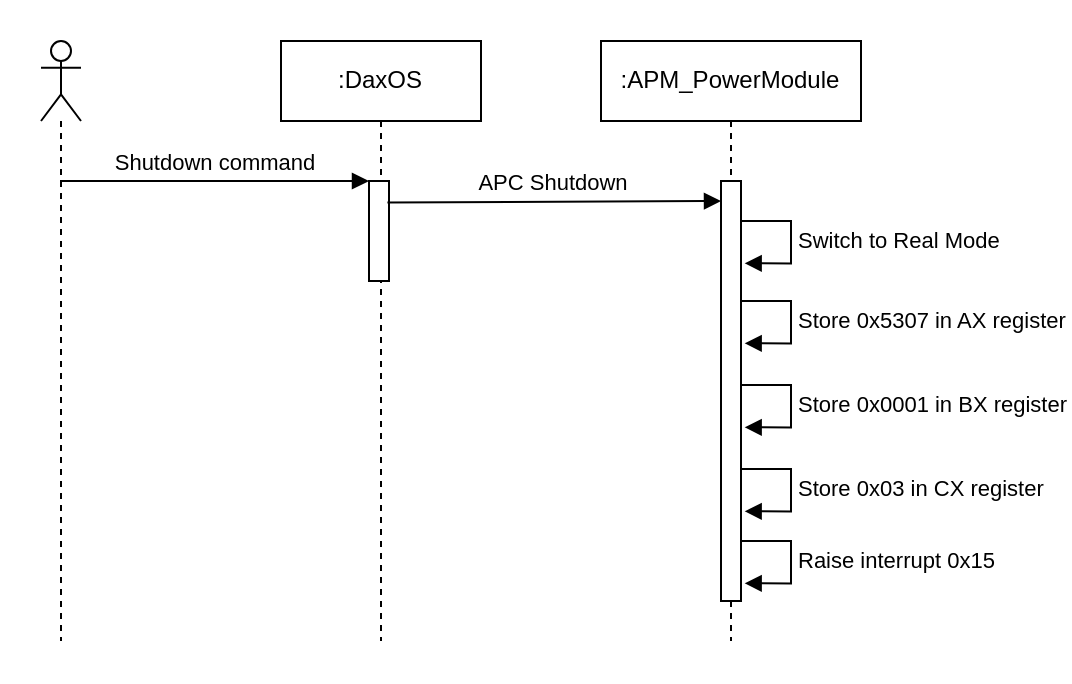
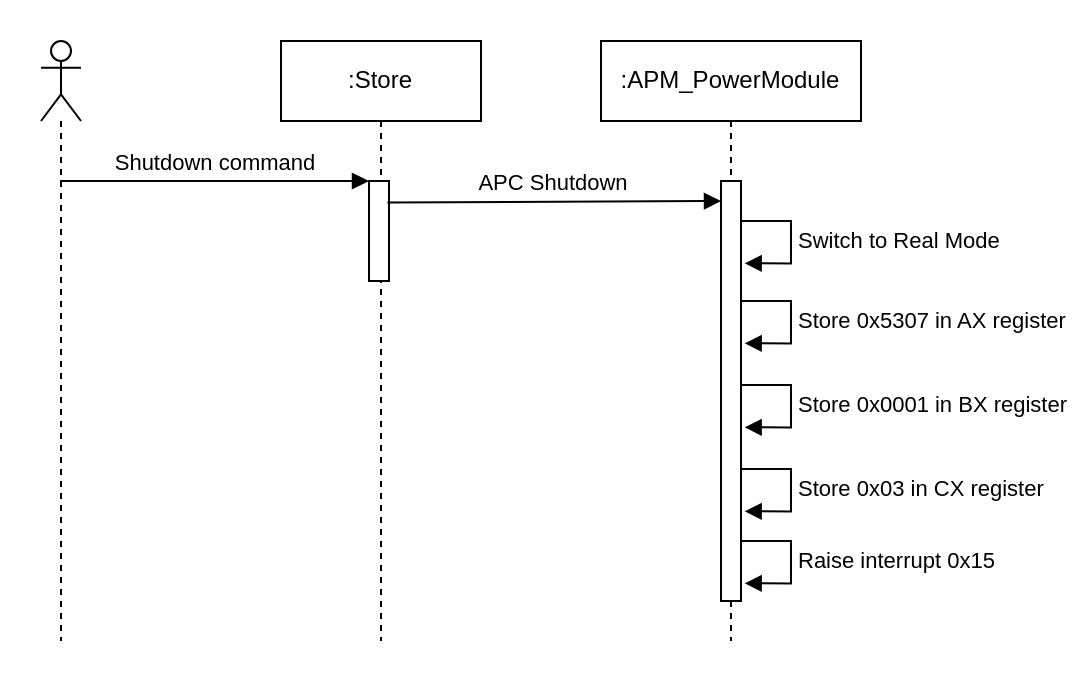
- <mxCell id="3" value=":DaxOS" style="shape=umlLifeline;perimeter=lifelinePerimeter;whiteSpace=wrap;html=1;container=1;collapsible=0;recursiveResize=0;outlineConnect=0;" vertex="1" parent="1"><mxGeometry x="140" y="20" width="100" height="300" as="geometry" /></mxCell>
+ <mxCell id="3" value=":Store" style="shape=umlLifeline;perimeter=lifelinePerimeter;whiteSpace=wrap;html=1;container=1;collapsible=0;recursiveResize=0;outlineConnect=0;" vertex="1" parent="1"><mxGeometry x="140" y="20" width="100" height="300" as="geometry" /></mxCell>
